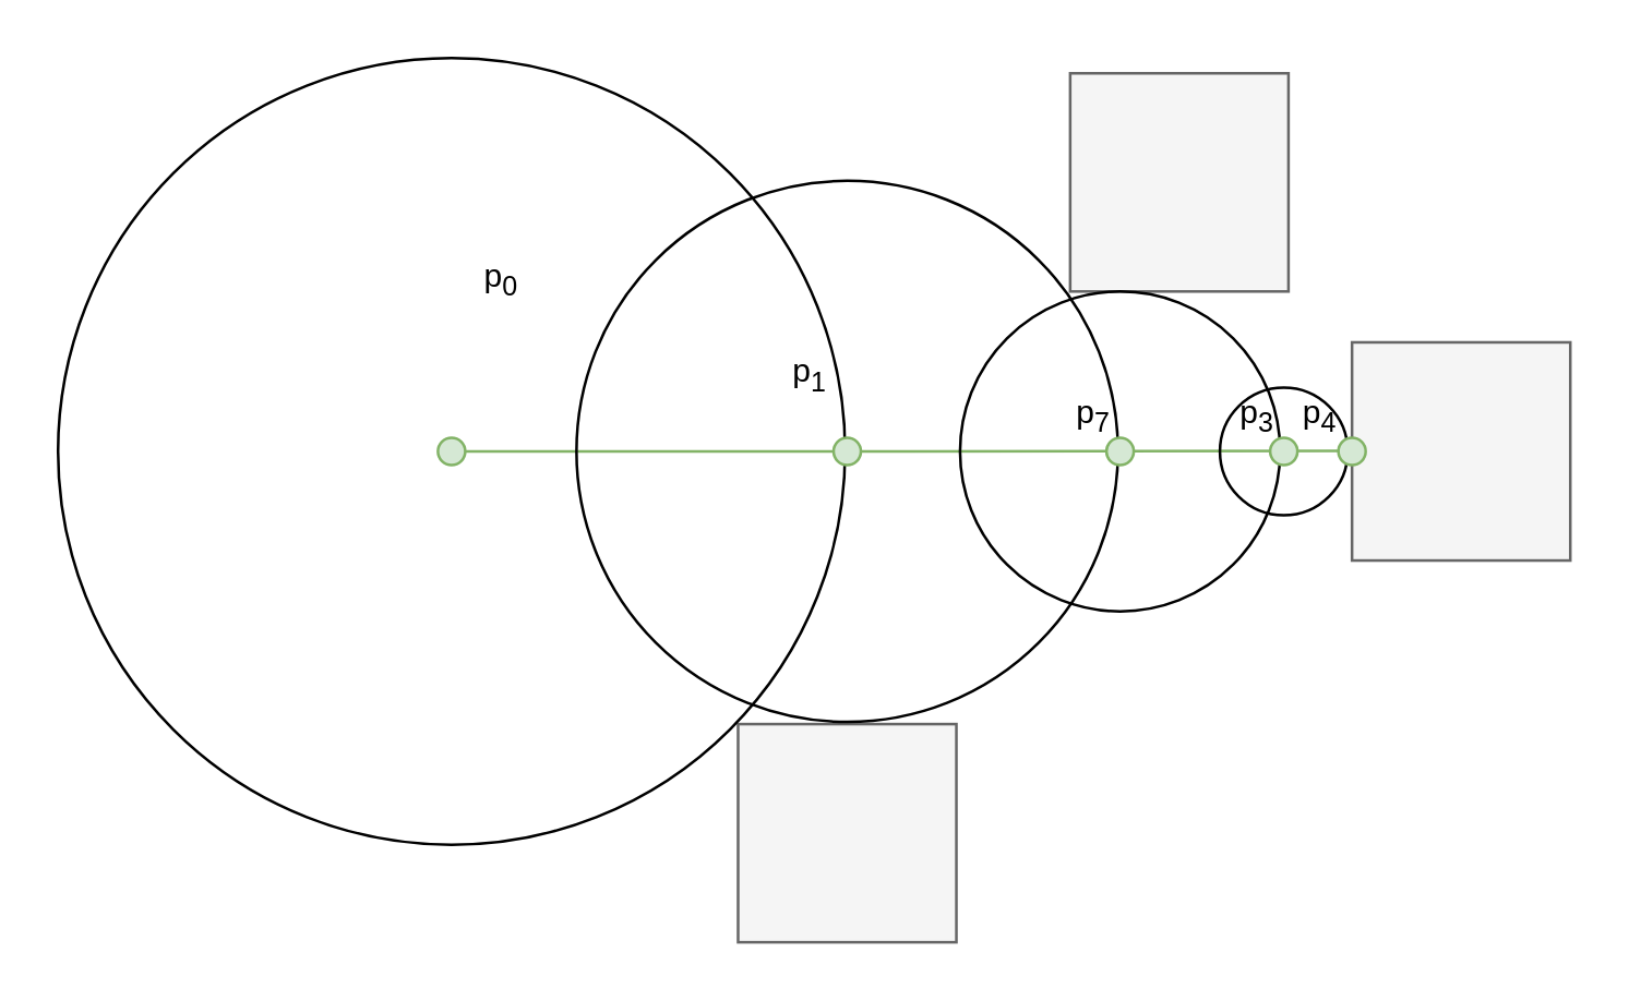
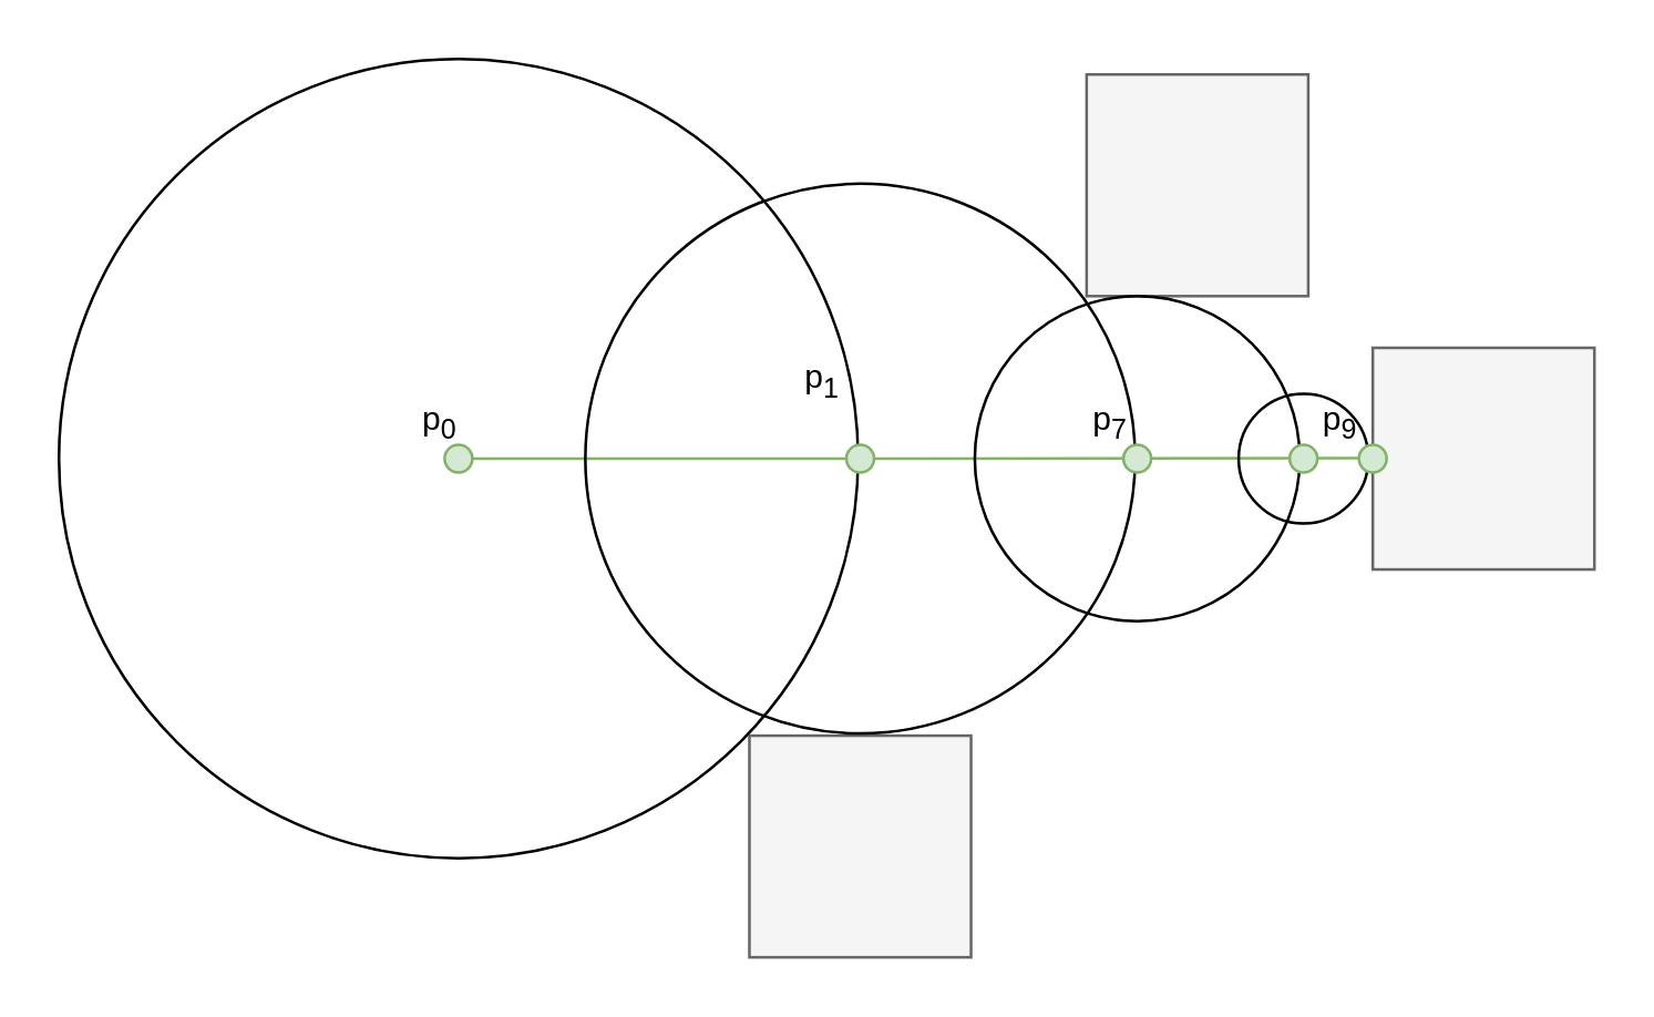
- <mxCell id="15" value="p&lt;sub&gt;0&lt;/sub&gt;" style="text;html=1;strokeColor=none;fillColor=none;align=center;verticalAlign=middle;whiteSpace=wrap;rounded=0;" vertex="1" parent="1"><mxGeometry x="175" y="94" width="16.58" height="16" as="geometry" /></mxCell>
+ <mxCell id="15" value="p&lt;sub&gt;0&lt;/sub&gt;" style="text;html=1;strokeColor=none;fillColor=none;align=center;verticalAlign=middle;whiteSpace=wrap;rounded=0;" vertex="1" parent="1"><mxGeometry x="150" y="144" width="16.58" height="16" as="geometry" /></mxCell>
- <mxCell id="18" value="p&lt;sub&gt;3&lt;/sub&gt;" style="text;html=1;strokeColor=none;fillColor=none;align=center;verticalAlign=middle;whiteSpace=wrap;rounded=0;" vertex="1" parent="1"><mxGeometry x="452.07" y="144" width="16.58" height="16" as="geometry" /></mxCell>
- <mxCell id="19" value="p&lt;sub&gt;4&lt;/sub&gt;" style="text;html=1;strokeColor=none;fillColor=none;align=center;verticalAlign=middle;whiteSpace=wrap;rounded=0;" vertex="1" parent="1"><mxGeometry x="475" y="144" width="16.58" height="16" as="geometry" /></mxCell>
+ <mxCell id="19" value="p&lt;sub&gt;9&lt;/sub&gt;" style="text;html=1;strokeColor=none;fillColor=none;align=center;verticalAlign=middle;whiteSpace=wrap;rounded=0;" vertex="1" parent="1"><mxGeometry x="475" y="144" width="16.58" height="16" as="geometry" /></mxCell>
